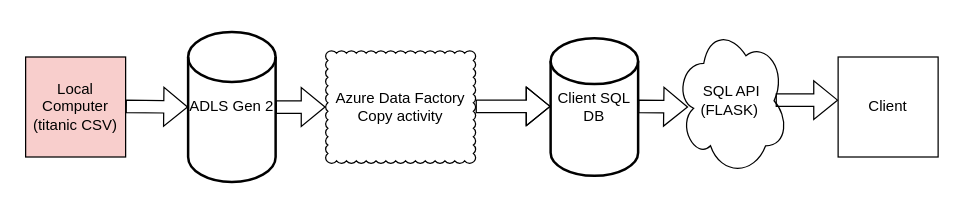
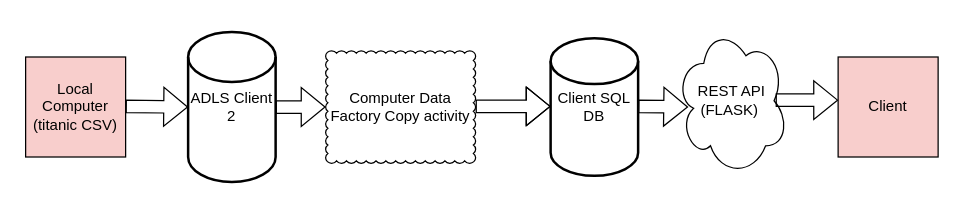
- <mxCell id="10" value="SQL API&lt;br&gt;(FLASK)&amp;nbsp;" style="ellipse;shape=cloud;whiteSpace=wrap;html=1;" vertex="1" parent="1"><mxGeometry x="540" y="20" width="90" height="120" as="geometry" /></mxCell>
+ <mxCell id="10" value="REST API&lt;br&gt;(FLASK)&amp;nbsp;" style="ellipse;shape=cloud;whiteSpace=wrap;html=1;" vertex="1" parent="1"><mxGeometry x="540" y="20" width="90" height="120" as="geometry" /></mxCell>
- <mxCell id="4" value="ADLS Gen 2" style="strokeWidth=2;html=1;shape=mxgraph.flowchart.database;whiteSpace=wrap;" vertex="1" parent="1"><mxGeometry x="150" y="25" width="70" height="120" as="geometry" /></mxCell>
+ <mxCell id="4" value="ADLS Client 2" style="strokeWidth=2;html=1;shape=mxgraph.flowchart.database;whiteSpace=wrap;" vertex="1" parent="1"><mxGeometry x="150" y="25" width="70" height="120" as="geometry" /></mxCell>
- <mxCell id="6" value="Azure Data Factory Copy activity" style="whiteSpace=wrap;html=1;shape=mxgraph.basic.cloud_rect" vertex="1" parent="1"><mxGeometry x="260" y="40" width="120" height="90" as="geometry" /></mxCell>
+ <mxCell id="6" value="Computer Data Factory Copy activity" style="whiteSpace=wrap;html=1;shape=mxgraph.basic.cloud_rect" vertex="1" parent="1"><mxGeometry x="260" y="40" width="120" height="90" as="geometry" /></mxCell>
- <mxCell id="12" value="Client" style="whiteSpace=wrap;html=1;aspect=fixed;" vertex="1" parent="1"><mxGeometry x="670" y="45" width="80" height="80" as="geometry" /></mxCell>
+ <mxCell id="12" value="Client" style="whiteSpace=wrap;html=1;aspect=fixed;fillColor=#f8cecc;" vertex="1" parent="1"><mxGeometry x="670" y="45" width="80" height="80" as="geometry" /></mxCell>
